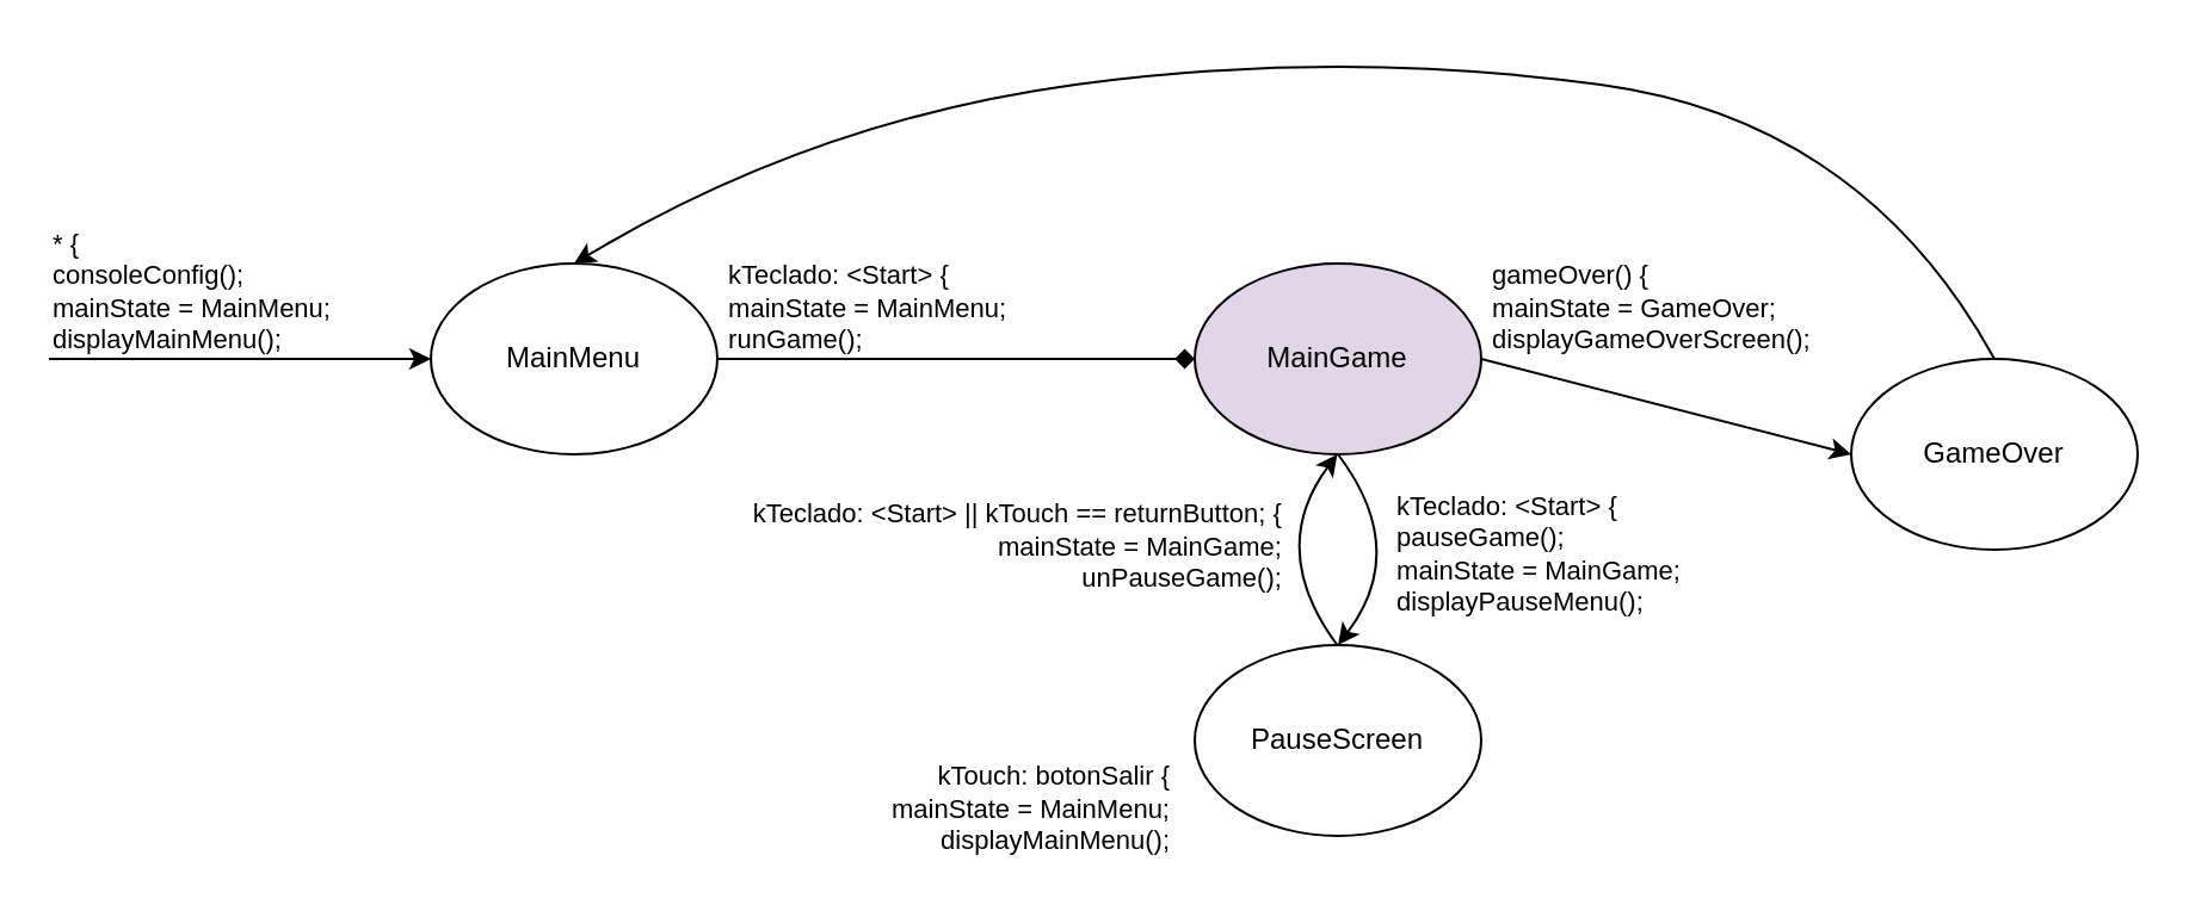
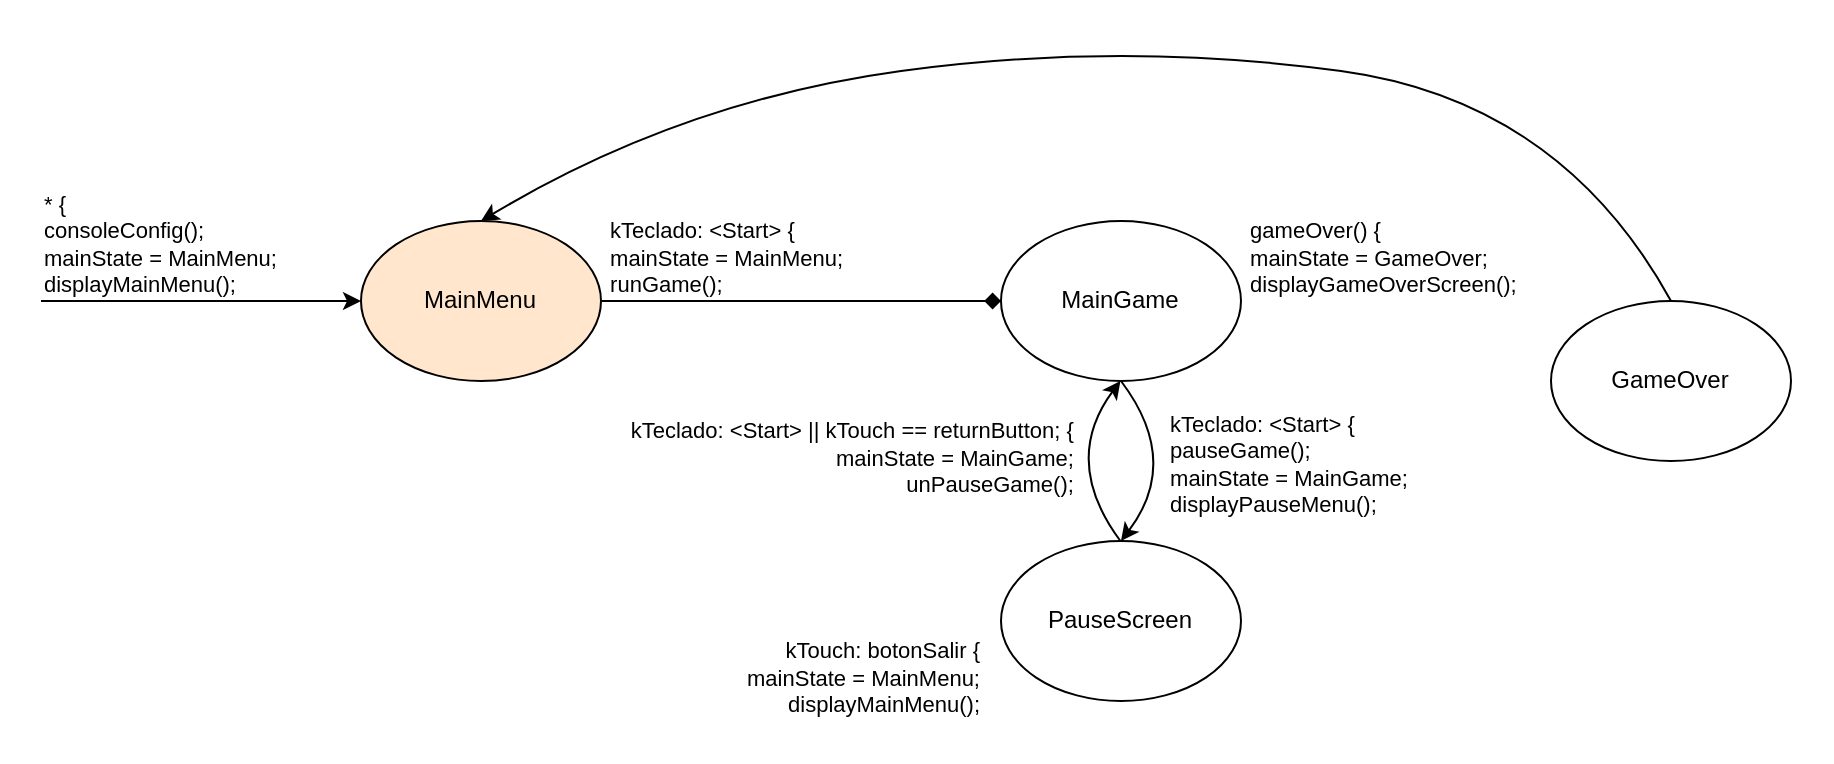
- <mxCell id="2" value="MainMenu" style="ellipse;whiteSpace=wrap;html=1;" vertex="1" parent="1"><mxGeometry x="180" y="110" width="120" height="80" as="geometry" /></mxCell>
+ <mxCell id="2" value="MainMenu" style="ellipse;whiteSpace=wrap;html=1;fillColor=#ffe6cc;" vertex="1" parent="1"><mxGeometry x="180" y="110" width="120" height="80" as="geometry" /></mxCell>
- <mxCell id="4" value="MainGame" style="ellipse;whiteSpace=wrap;html=1;fillColor=#e1d5e7;" vertex="1" parent="1"><mxGeometry x="500" y="110" width="120" height="80" as="geometry" /></mxCell>
+ <mxCell id="4" value="MainGame" style="ellipse;whiteSpace=wrap;html=1;" vertex="1" parent="1"><mxGeometry x="500" y="110" width="120" height="80" as="geometry" /></mxCell>
- <mxCell id="6" value="" style="endArrow=classic;html=1;rounded=0;entryX=0;entryY=0.5;entryDx=0;entryDy=0;exitX=1;exitY=0.5;exitDx=0;exitDy=0;" edge="1" parent="1" source="4" target="5"><mxGeometry width="50" height="50" relative="1" as="geometry"><mxPoint x="630" y="150" as="sourcePoint" /><mxPoint x="630" y="100" as="targetPoint" /></mxGeometry></mxCell>
